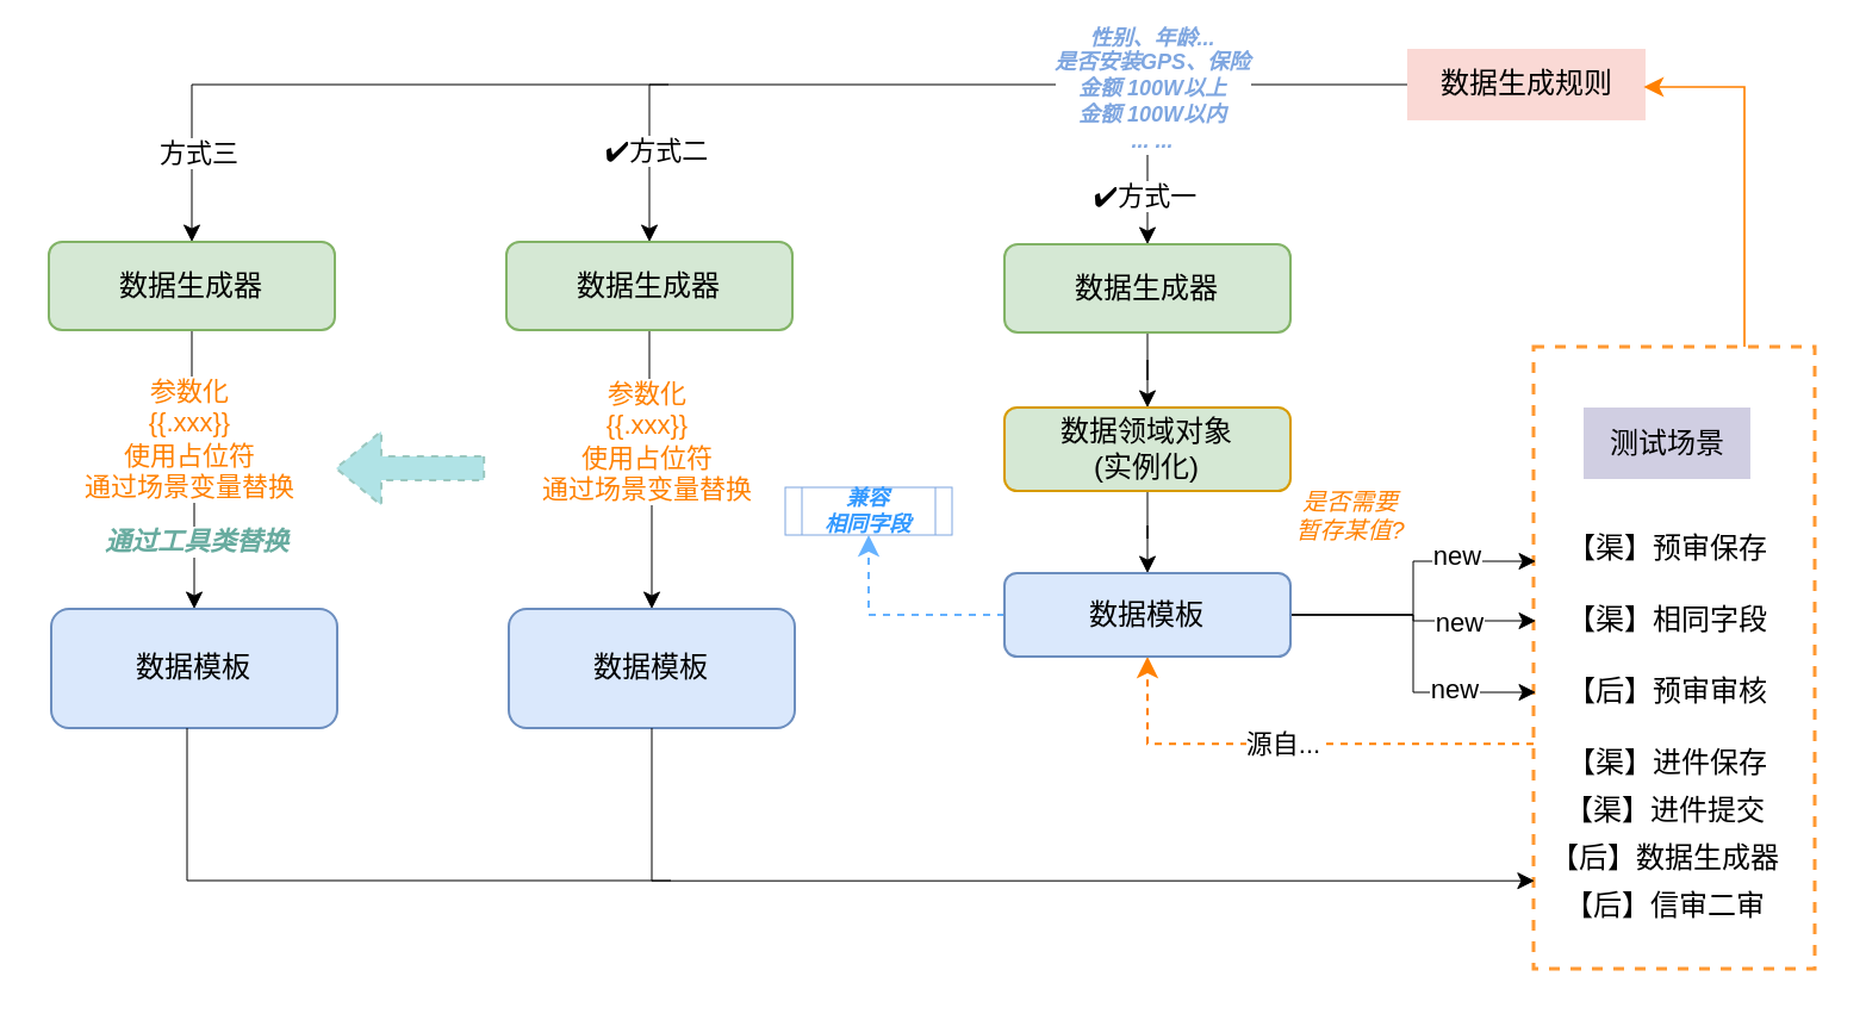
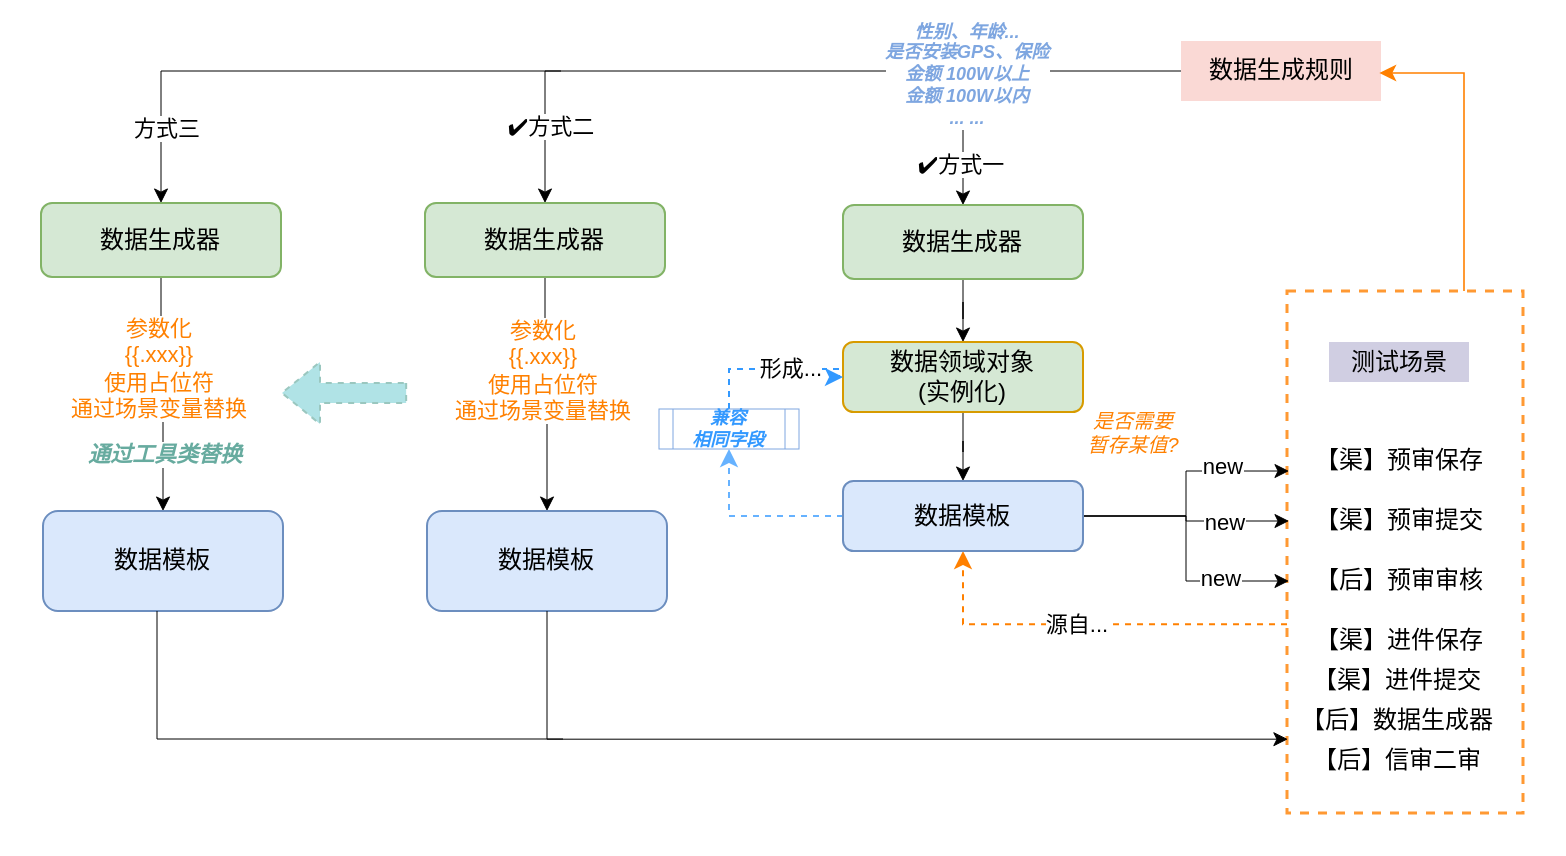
+ <mxCell id="25" style="edgeStyle=orthogonalEdgeStyle;rounded=0;orthogonalLoop=1;jettySize=auto;html=1;exitX=0.5;exitY=0;exitDx=0;exitDy=0;entryX=0;entryY=0.5;entryDx=0;entryDy=0;dashed=1;strokeColor=#3399FF;" edge="1" parent="1" source="27" target="20"><mxGeometry relative="1" as="geometry" /></mxCell>
+ <mxCell id="26" value="形成..." style="edgeLabel;html=1;align=center;verticalAlign=middle;resizable=0;points=[];" vertex="1" connectable="0" parent="25"><mxGeometry x="0.226" y="1" relative="1" as="geometry"><mxPoint as="offset" /></mxGeometry></mxCell>
- <mxCell id="18" value="测试场景" style="text;html=1;align=center;verticalAlign=middle;resizable=0;points=[];autosize=1;fillColor=#d0cee2;strokeColor=none;" vertex="1" parent="1"><mxGeometry x="664" y="170.5" width="70" height="30" as="geometry" /></mxCell>
+ <mxCell id="18" value="测试场景" style="text;html=1;align=center;verticalAlign=middle;resizable=0;points=[];autosize=1;fillColor=#d0cee2;strokeColor=none;" vertex="1" parent="1"><mxGeometry x="664" y="170.5" width="70" height="20" as="geometry" /></mxCell>
- <mxCell id="14" value="【渠】相同字段" style="text;html=1;align=center;verticalAlign=middle;resizable=0;points=[];autosize=1;strokeColor=none;fillColor=none;" vertex="1" parent="1"><mxGeometry x="644" y="245" width="110" height="30" as="geometry" /></mxCell>
+ <mxCell id="14" value="【渠】预审提交" style="text;html=1;align=center;verticalAlign=middle;resizable=0;points=[];autosize=1;strokeColor=none;fillColor=none;" vertex="1" parent="1"><mxGeometry x="644" y="245" width="110" height="30" as="geometry" /></mxCell>
